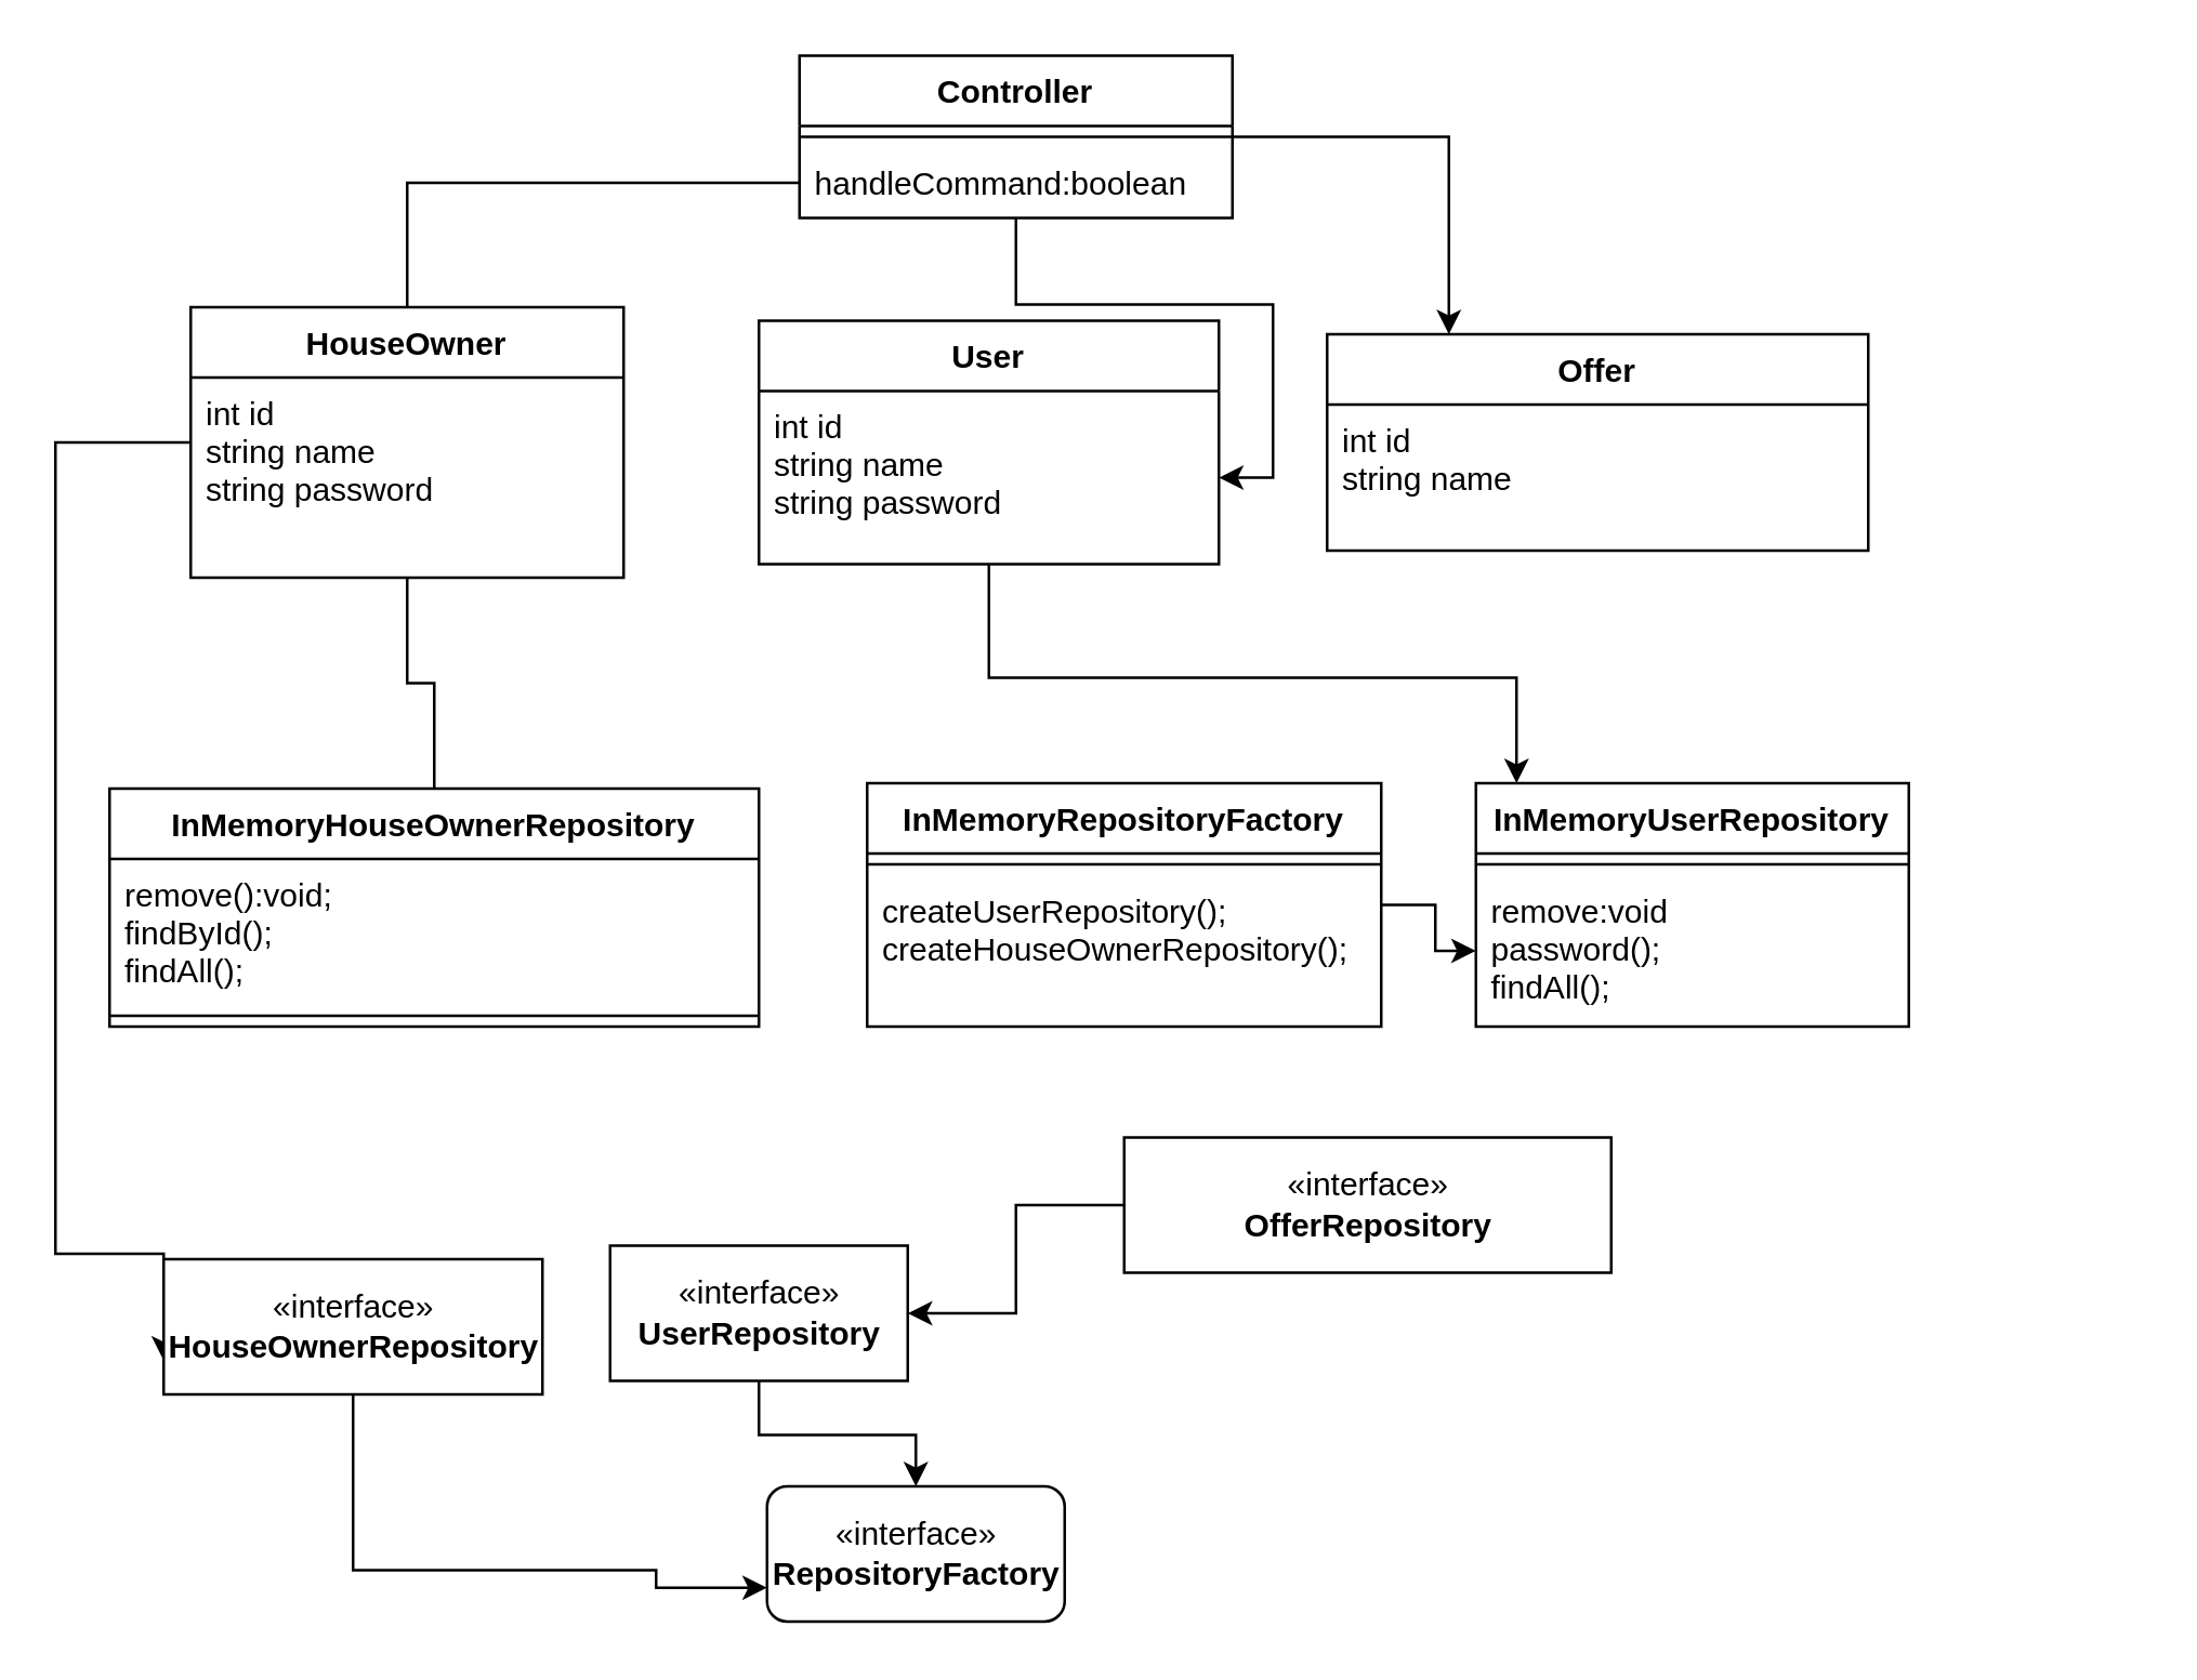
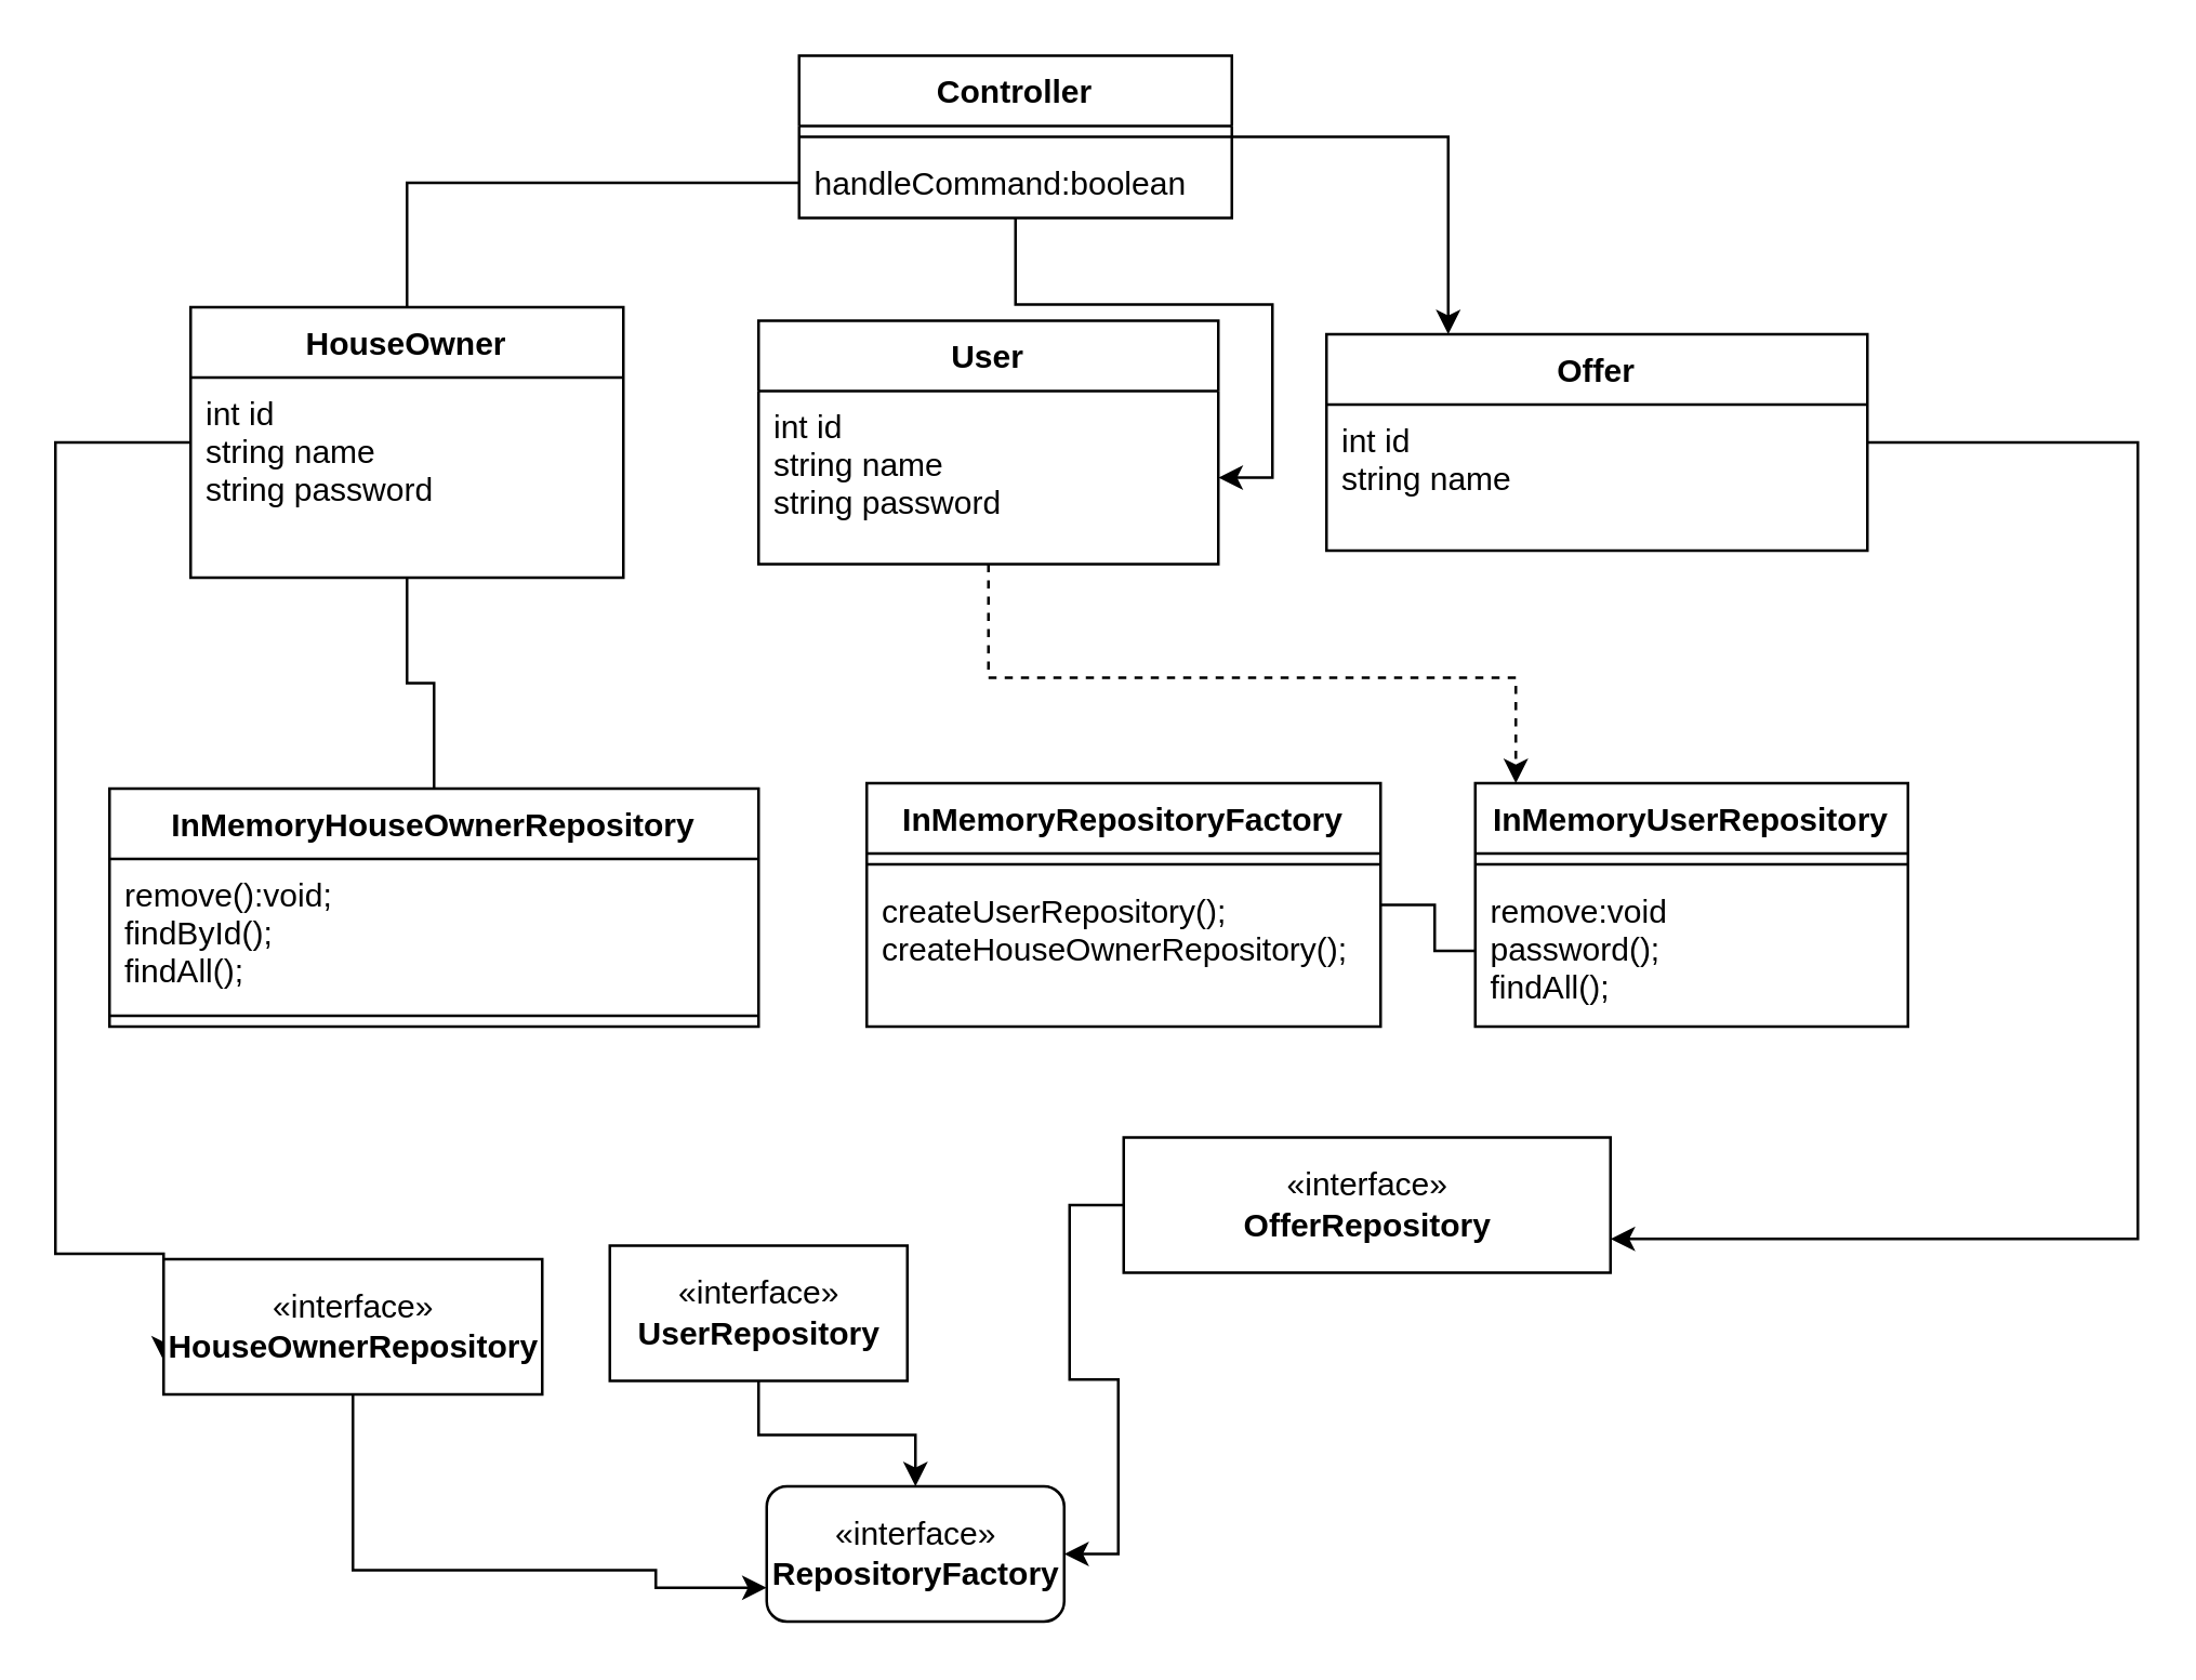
- <mxCell id="7" style="edgeStyle=orthogonalEdgeStyle;rounded=0;orthogonalLoop=1;jettySize=auto;html=1;" edge="1" parent="1" source="8" target="14"><mxGeometry relative="1" as="geometry"><Array as="points"><mxPoint x="365" y="250" /><mxPoint x="560" y="250" /></Array></mxGeometry></mxCell>
+ <mxCell id="7" style="edgeStyle=orthogonalEdgeStyle;rounded=0;orthogonalLoop=1;jettySize=auto;html=1;dashed=1;" edge="1" parent="1" source="8" target="14"><mxGeometry relative="1" as="geometry"><Array as="points"><mxPoint x="365" y="250" /><mxPoint x="560" y="250" /></Array></mxGeometry></mxCell>
- <mxCell id="10" value="" style="edgeStyle=orthogonalEdgeStyle;rounded=0;orthogonalLoop=1;jettySize=auto;html=1;" edge="1" parent="1" source="11" target="16"><mxGeometry relative="1" as="geometry" /></mxCell>
+ <mxCell id="10" value="" style="edgeStyle=orthogonalEdgeStyle;rounded=0;orthogonalLoop=1;jettySize=auto;html=1;endArrow=none;" edge="1" parent="1" source="11" target="16"><mxGeometry relative="1" as="geometry" /></mxCell>
+ <mxCell id="17" style="edgeStyle=orthogonalEdgeStyle;rounded=0;orthogonalLoop=1;jettySize=auto;html=1;entryX=1;entryY=0.75;entryDx=0;entryDy=0;" edge="1" parent="1" source="18" target="29"><mxGeometry relative="1" as="geometry"><Array as="points"><mxPoint x="790" y="163" /><mxPoint x="790" y="458" /></Array></mxGeometry></mxCell>
- <mxCell id="28" style="edgeStyle=orthogonalEdgeStyle;rounded=0;orthogonalLoop=1;jettySize=auto;html=1;" edge="1" parent="1" source="29" target="31"><mxGeometry relative="1" as="geometry" /></mxCell>
+ <mxCell id="28" style="edgeStyle=orthogonalEdgeStyle;rounded=0;orthogonalLoop=1;jettySize=auto;html=1;entryX=1;entryY=0.5;entryDx=0;entryDy=0;" edge="1" parent="1" source="29" target="24"><mxGeometry relative="1" as="geometry" /></mxCell>
